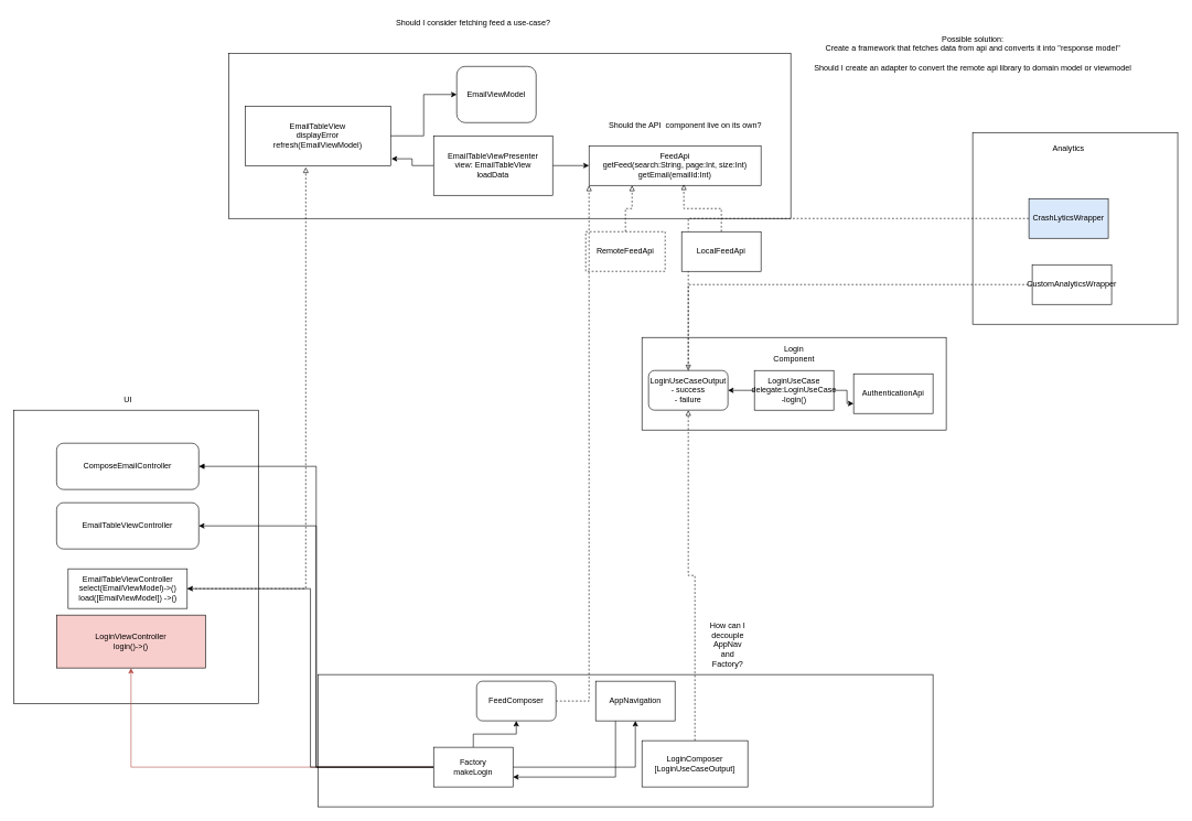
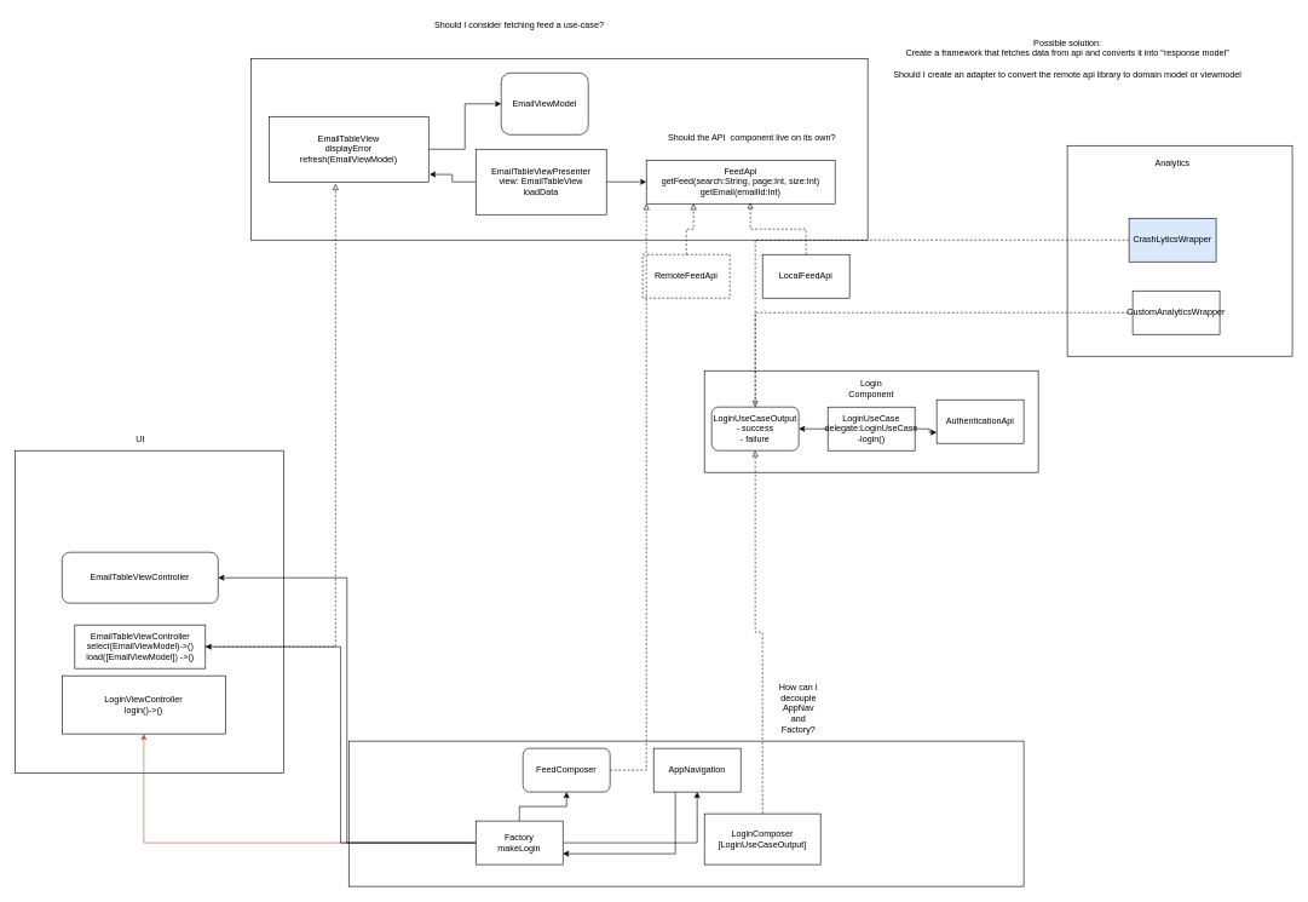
- <mxCell id="38" value="LocalFeedApi" style="rounded=0;whiteSpace=wrap;html=1;fillColor=default;" parent="1" vertex="1"><mxGeometry x="1030" y="350" width="120" height="60" as="geometry" /></mxCell>
+ <mxCell id="38" value="LocalFeedApi" style="rounded=0;whiteSpace=wrap;html=1;fillColor=default;" parent="1" vertex="1"><mxGeometry x="1050" y="350" width="120" height="60" as="geometry" /></mxCell>
- <mxCell id="25" value="AuthenticationApi" style="rounded=0;whiteSpace=wrap;html=1;" parent="1" vertex="1"><mxGeometry x="1290" y="565" width="120" height="60" as="geometry" /></mxCell>
+ <mxCell id="25" value="AuthenticationApi" style="rounded=0;whiteSpace=wrap;html=1;" parent="1" vertex="1"><mxGeometry x="1290" y="550" width="120" height="60" as="geometry" /></mxCell>
- <mxCell id="47" value="ComposeEmailController" style="rounded=1;whiteSpace=wrap;html=1;fillColor=none;" parent="1" vertex="1"><mxGeometry x="85" y="670" width="215" height="70" as="geometry" /></mxCell>
- <mxCell id="20" style="edgeStyle=orthogonalEdgeStyle;rounded=0;orthogonalLoop=1;jettySize=auto;html=1;entryX=1;entryY=0.5;entryDx=0;entryDy=0;endArrow=block;endFill=1;" parent="1" source="22" target="47" edge="1"><mxGeometry relative="1" as="geometry" /></mxCell>
- <mxCell id="7" value="LoginViewController&lt;br&gt;login()-&amp;gt;()" style="rounded=0;whiteSpace=wrap;html=1;fillColor=#f8cecc;" parent="1" vertex="1"><mxGeometry x="85" y="930" width="225" height="80" as="geometry" /></mxCell>
+ <mxCell id="7" value="LoginViewController&lt;br&gt;login()-&amp;gt;()" style="rounded=0;whiteSpace=wrap;html=1;" parent="1" vertex="1"><mxGeometry x="85" y="930" width="225" height="80" as="geometry" /></mxCell>
